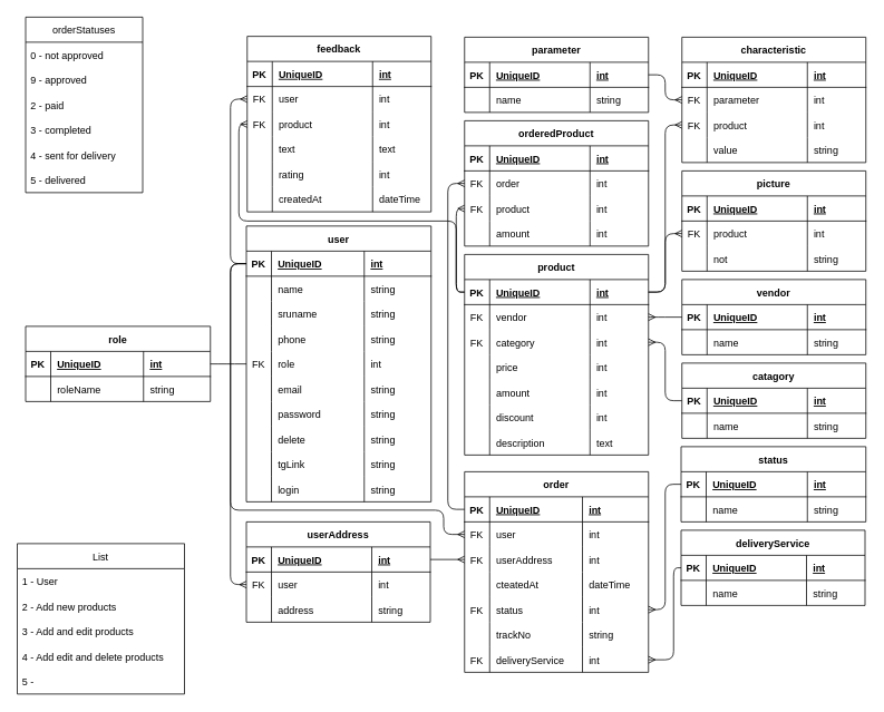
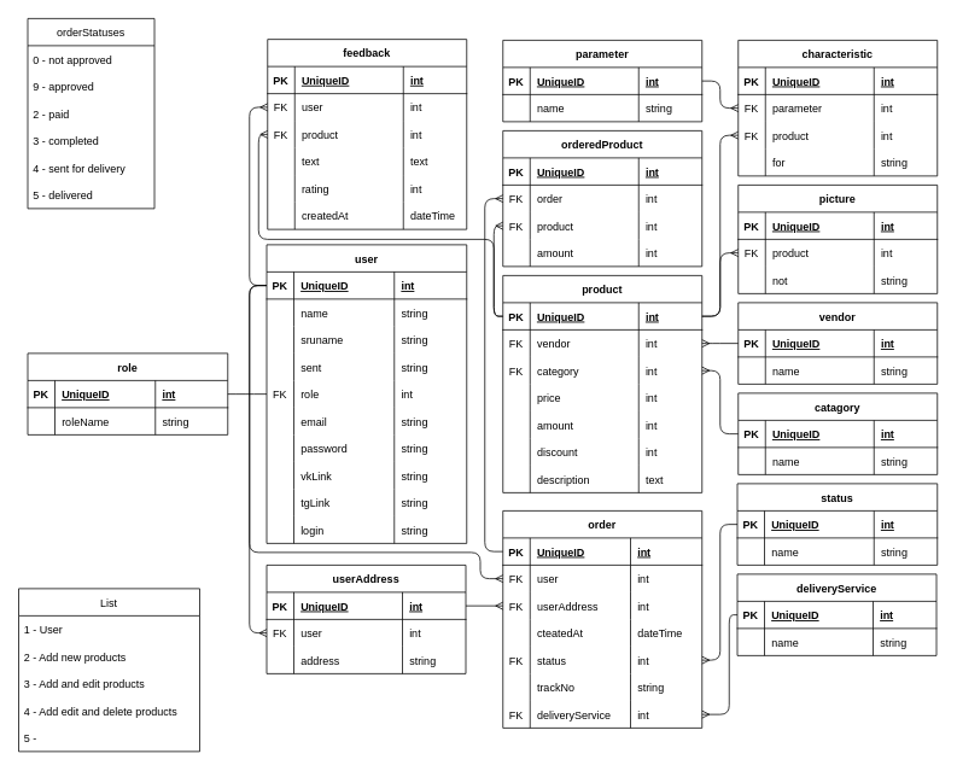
- <mxCell id="178" value="value" style="shape=partialRectangle;connectable=0;fillColor=none;top=0;left=0;bottom=0;right=0;align=left;spacingLeft=6;overflow=hidden;" parent="176" vertex="1"><mxGeometry x="30" width="120" height="30" as="geometry"><mxRectangle width="120" height="30" as="alternateBounds" /></mxGeometry></mxCell>
+ <mxCell id="178" value="for" style="shape=partialRectangle;connectable=0;fillColor=none;top=0;left=0;bottom=0;right=0;align=left;spacingLeft=6;overflow=hidden;" parent="176" vertex="1"><mxGeometry x="30" width="120" height="30" as="geometry"><mxRectangle width="120" height="30" as="alternateBounds" /></mxGeometry></mxCell>
- <mxCell id="17" value="phone" style="shape=partialRectangle;connectable=0;fillColor=none;top=0;left=0;bottom=0;right=0;align=left;spacingLeft=6;overflow=hidden;" parent="15" vertex="1"><mxGeometry x="30" width="111" height="30" as="geometry"><mxRectangle width="111" height="30" as="alternateBounds" /></mxGeometry></mxCell>
+ <mxCell id="17" value="sent" style="shape=partialRectangle;connectable=0;fillColor=none;top=0;left=0;bottom=0;right=0;align=left;spacingLeft=6;overflow=hidden;" parent="15" vertex="1"><mxGeometry x="30" width="111" height="30" as="geometry"><mxRectangle width="111" height="30" as="alternateBounds" /></mxGeometry></mxCell>
- <mxCell id="33" value="delete" style="shape=partialRectangle;connectable=0;fillColor=none;top=0;left=0;bottom=0;right=0;align=left;spacingLeft=6;overflow=hidden;" parent="31" vertex="1"><mxGeometry x="30" width="111" height="30" as="geometry"><mxRectangle width="111" height="30" as="alternateBounds" /></mxGeometry></mxCell>
+ <mxCell id="33" value="vkLink" style="shape=partialRectangle;connectable=0;fillColor=none;top=0;left=0;bottom=0;right=0;align=left;spacingLeft=6;overflow=hidden;" parent="31" vertex="1"><mxGeometry x="30" width="111" height="30" as="geometry"><mxRectangle width="111" height="30" as="alternateBounds" /></mxGeometry></mxCell>
